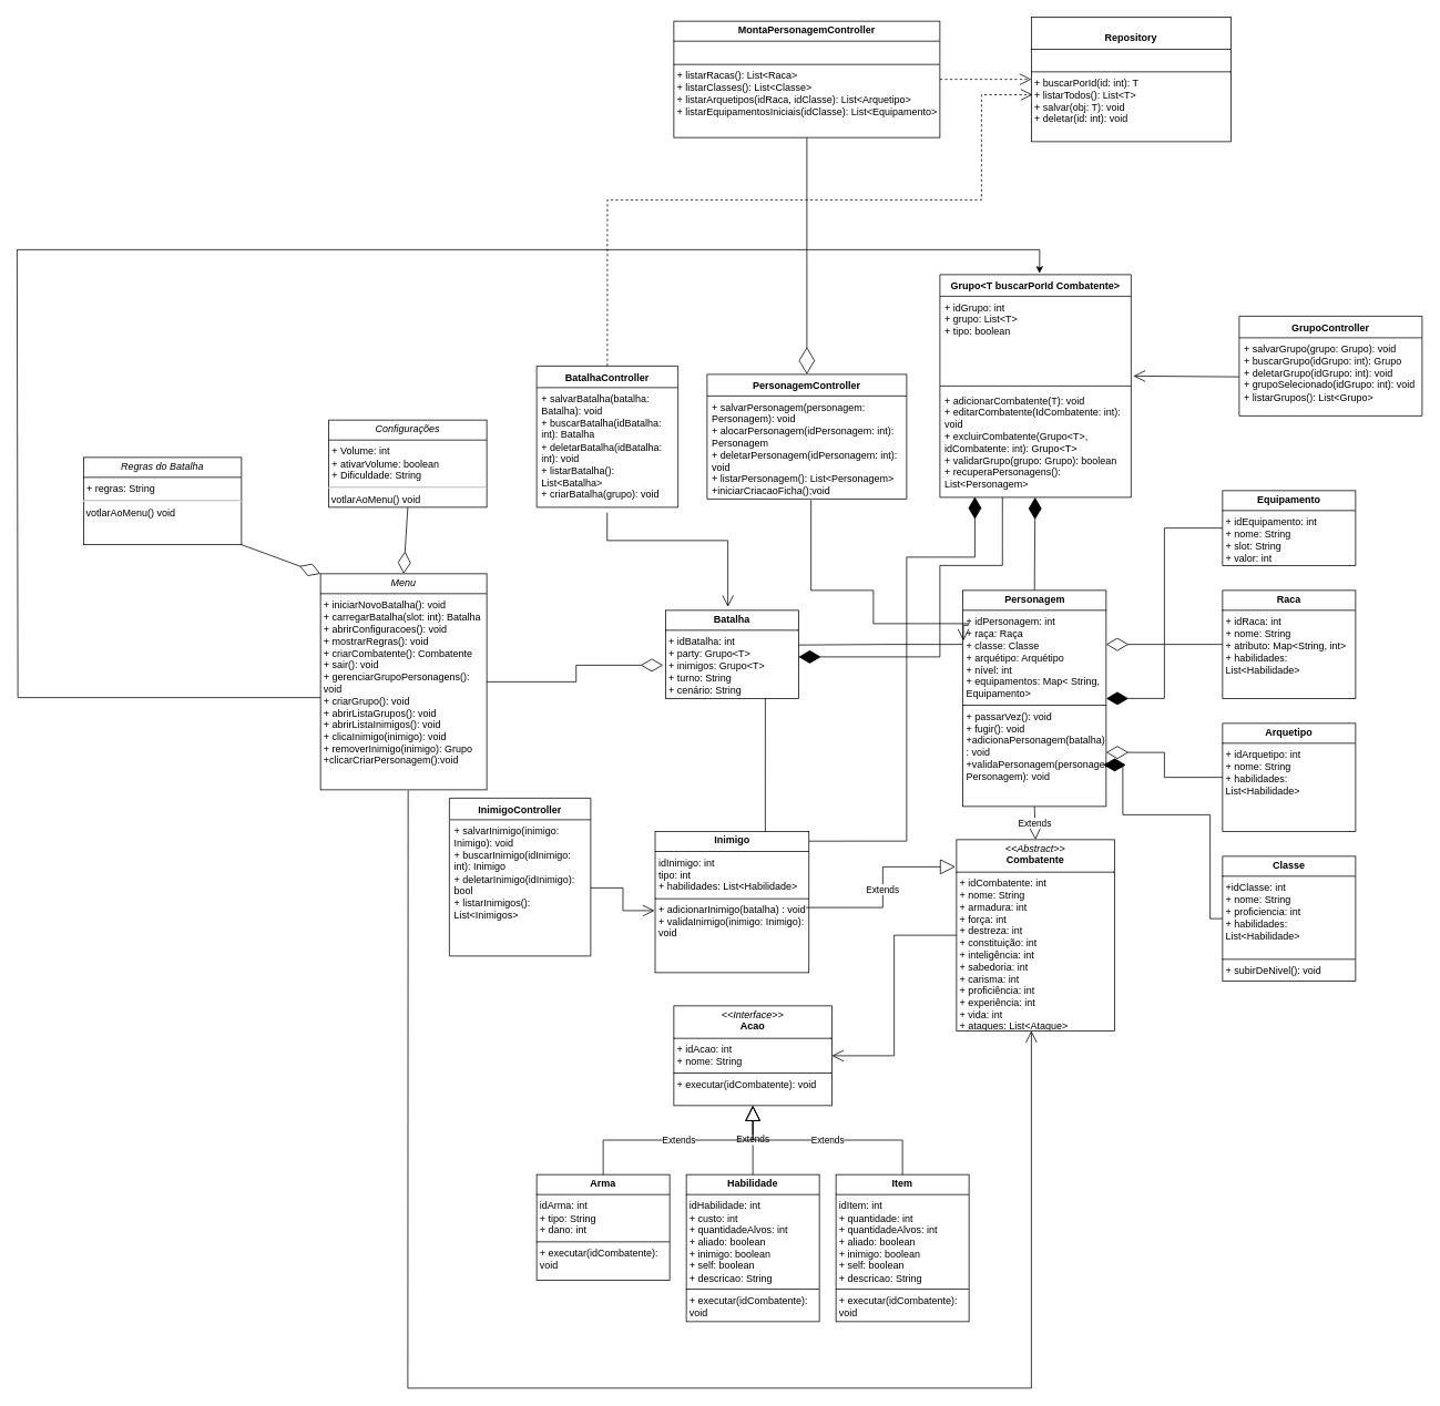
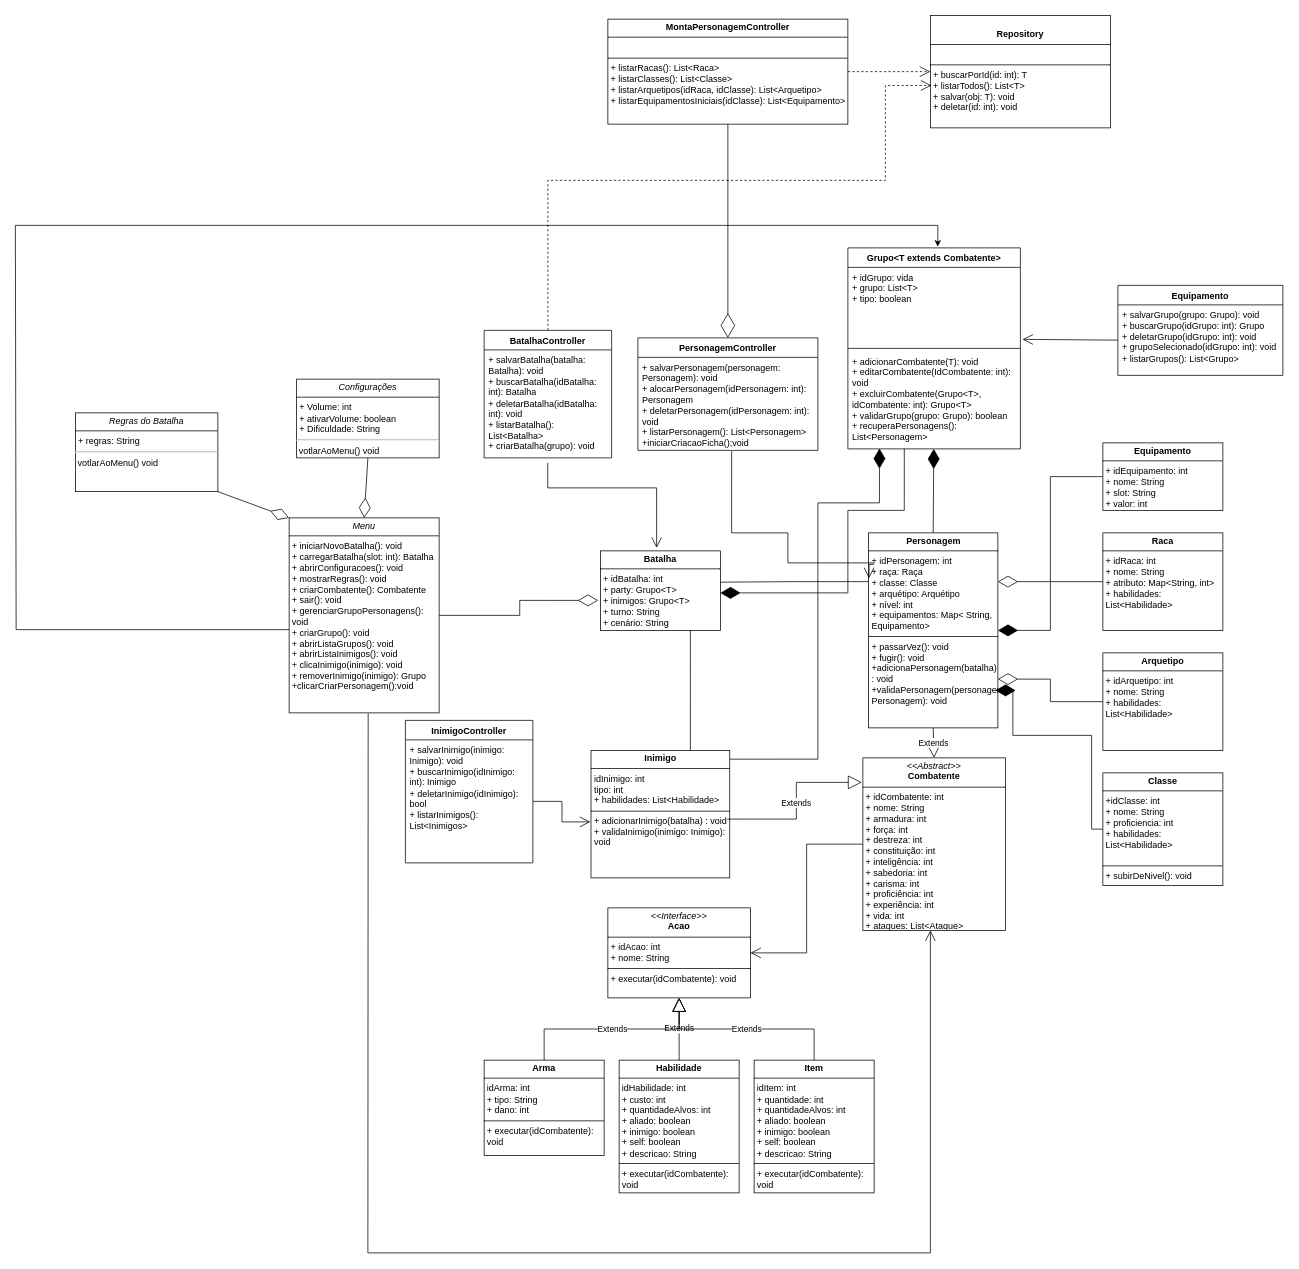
- <mxCell id="30" value="Grupo&amp;lt;T buscarPorId Combatente&amp;gt;" style="swimlane;fontStyle=1;align=center;verticalAlign=top;childLayout=stackLayout;horizontal=1;startSize=26;horizontalStack=0;resizeParent=1;resizeParentMax=0;resizeLast=0;collapsible=1;marginBottom=0;whiteSpace=wrap;html=1;" vertex="1" parent="1"><mxGeometry x="1130" y="330" width="230" height="268" as="geometry"><mxRectangle x="220" y="60" width="70" height="30" as="alternateBounds" /></mxGeometry></mxCell>
+ <mxCell id="30" value="Grupo&amp;lt;T extends Combatente&amp;gt;" style="swimlane;fontStyle=1;align=center;verticalAlign=top;childLayout=stackLayout;horizontal=1;startSize=26;horizontalStack=0;resizeParent=1;resizeParentMax=0;resizeLast=0;collapsible=1;marginBottom=0;whiteSpace=wrap;html=1;" vertex="1" parent="1"><mxGeometry x="1130" y="330" width="230" height="268" as="geometry"><mxRectangle x="220" y="60" width="70" height="30" as="alternateBounds" /></mxGeometry></mxCell>
- <mxCell id="31" value="&lt;div&gt;+ idGrupo: int&lt;/div&gt;+ grupo: List&amp;lt;T&amp;gt;&lt;br&gt;+ tipo: boolean" style="text;strokeColor=none;fillColor=none;align=left;verticalAlign=top;spacingLeft=4;spacingRight=4;overflow=hidden;rotatable=0;points=[[0,0.5],[1,0.5]];portConstraint=eastwest;whiteSpace=wrap;html=1;" vertex="1" parent="30"><mxGeometry y="26" width="230" height="104" as="geometry" /></mxCell>
+ <mxCell id="31" value="&lt;div&gt;+ idGrupo: vida&lt;/div&gt;+ grupo: List&amp;lt;T&amp;gt;&lt;br&gt;+ tipo: boolean" style="text;strokeColor=none;fillColor=none;align=left;verticalAlign=top;spacingLeft=4;spacingRight=4;overflow=hidden;rotatable=0;points=[[0,0.5],[1,0.5]];portConstraint=eastwest;whiteSpace=wrap;html=1;" vertex="1" parent="30"><mxGeometry y="26" width="230" height="104" as="geometry" /></mxCell>
- <mxCell id="37" value="GrupoController" style="swimlane;fontStyle=1;align=center;verticalAlign=top;childLayout=stackLayout;horizontal=1;startSize=26;horizontalStack=0;resizeParent=1;resizeParentMax=0;resizeLast=0;collapsible=1;marginBottom=0;whiteSpace=wrap;html=1;" vertex="1" parent="1"><mxGeometry x="1490" y="380" width="220" height="120" as="geometry" /></mxCell>
+ <mxCell id="37" value="Equipamento" style="swimlane;fontStyle=1;align=center;verticalAlign=top;childLayout=stackLayout;horizontal=1;startSize=26;horizontalStack=0;resizeParent=1;resizeParentMax=0;resizeLast=0;collapsible=1;marginBottom=0;whiteSpace=wrap;html=1;" vertex="1" parent="1"><mxGeometry x="1490" y="380" width="220" height="120" as="geometry" /></mxCell>
